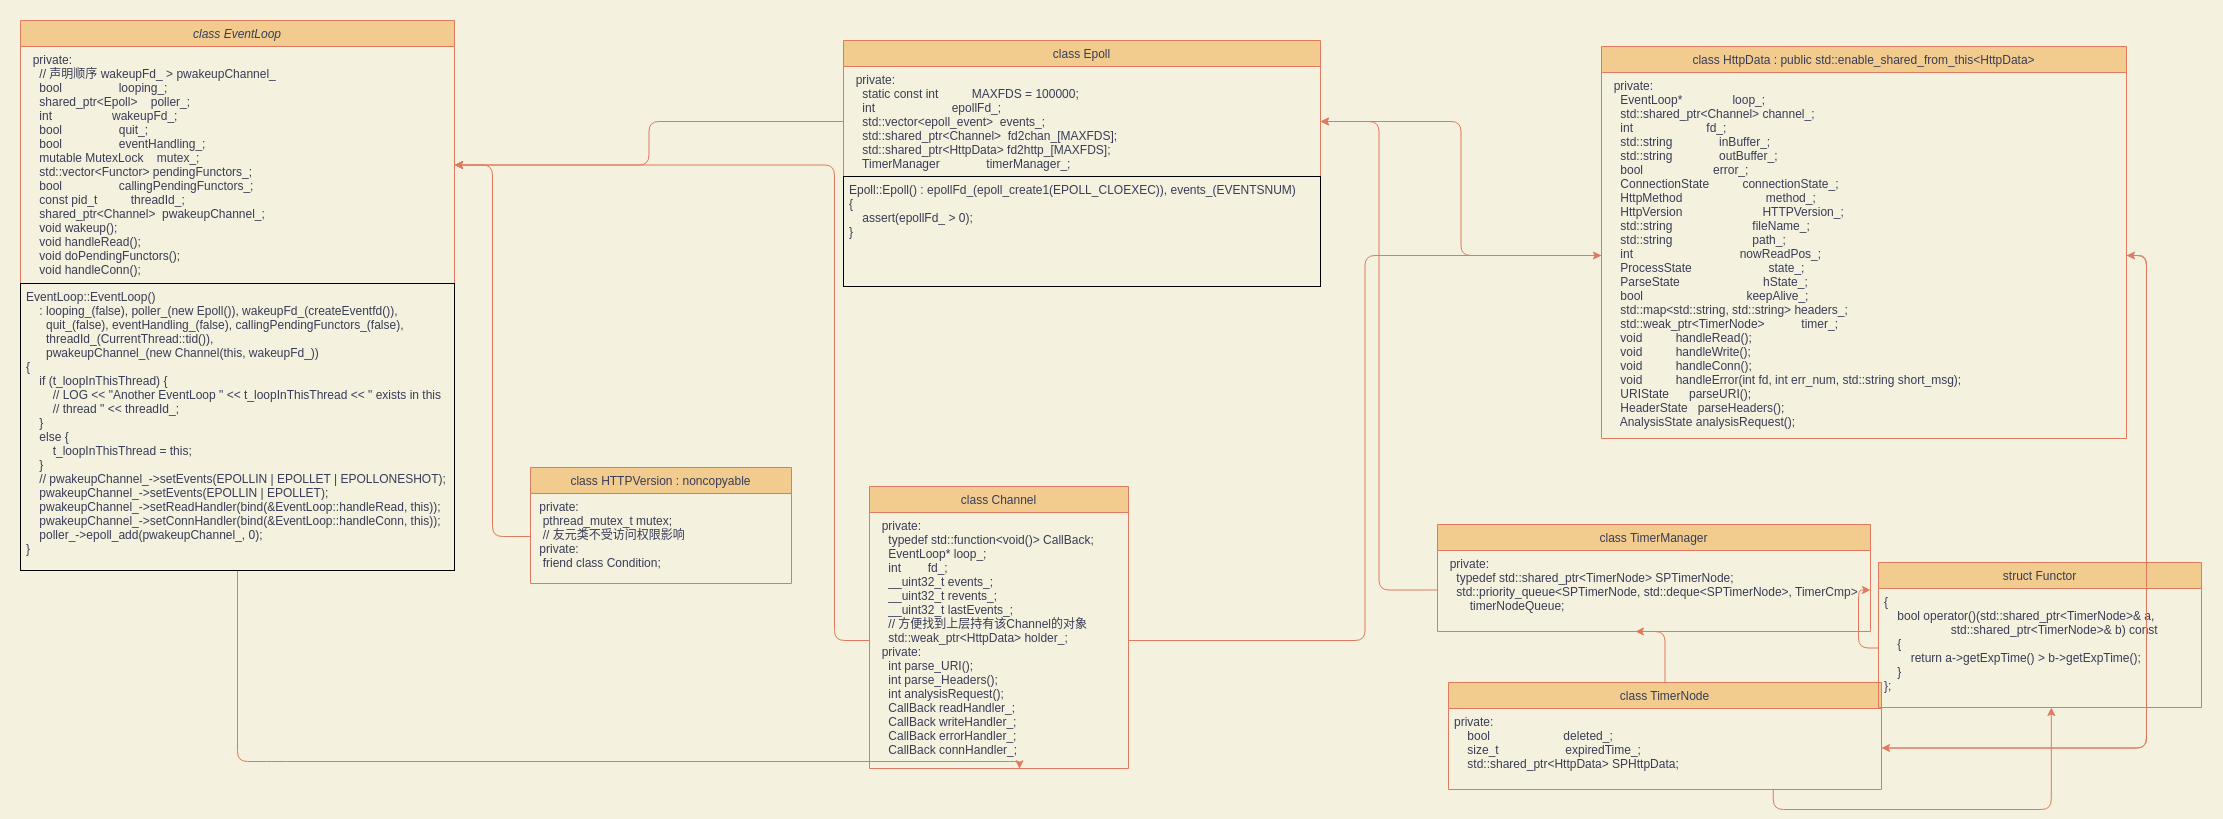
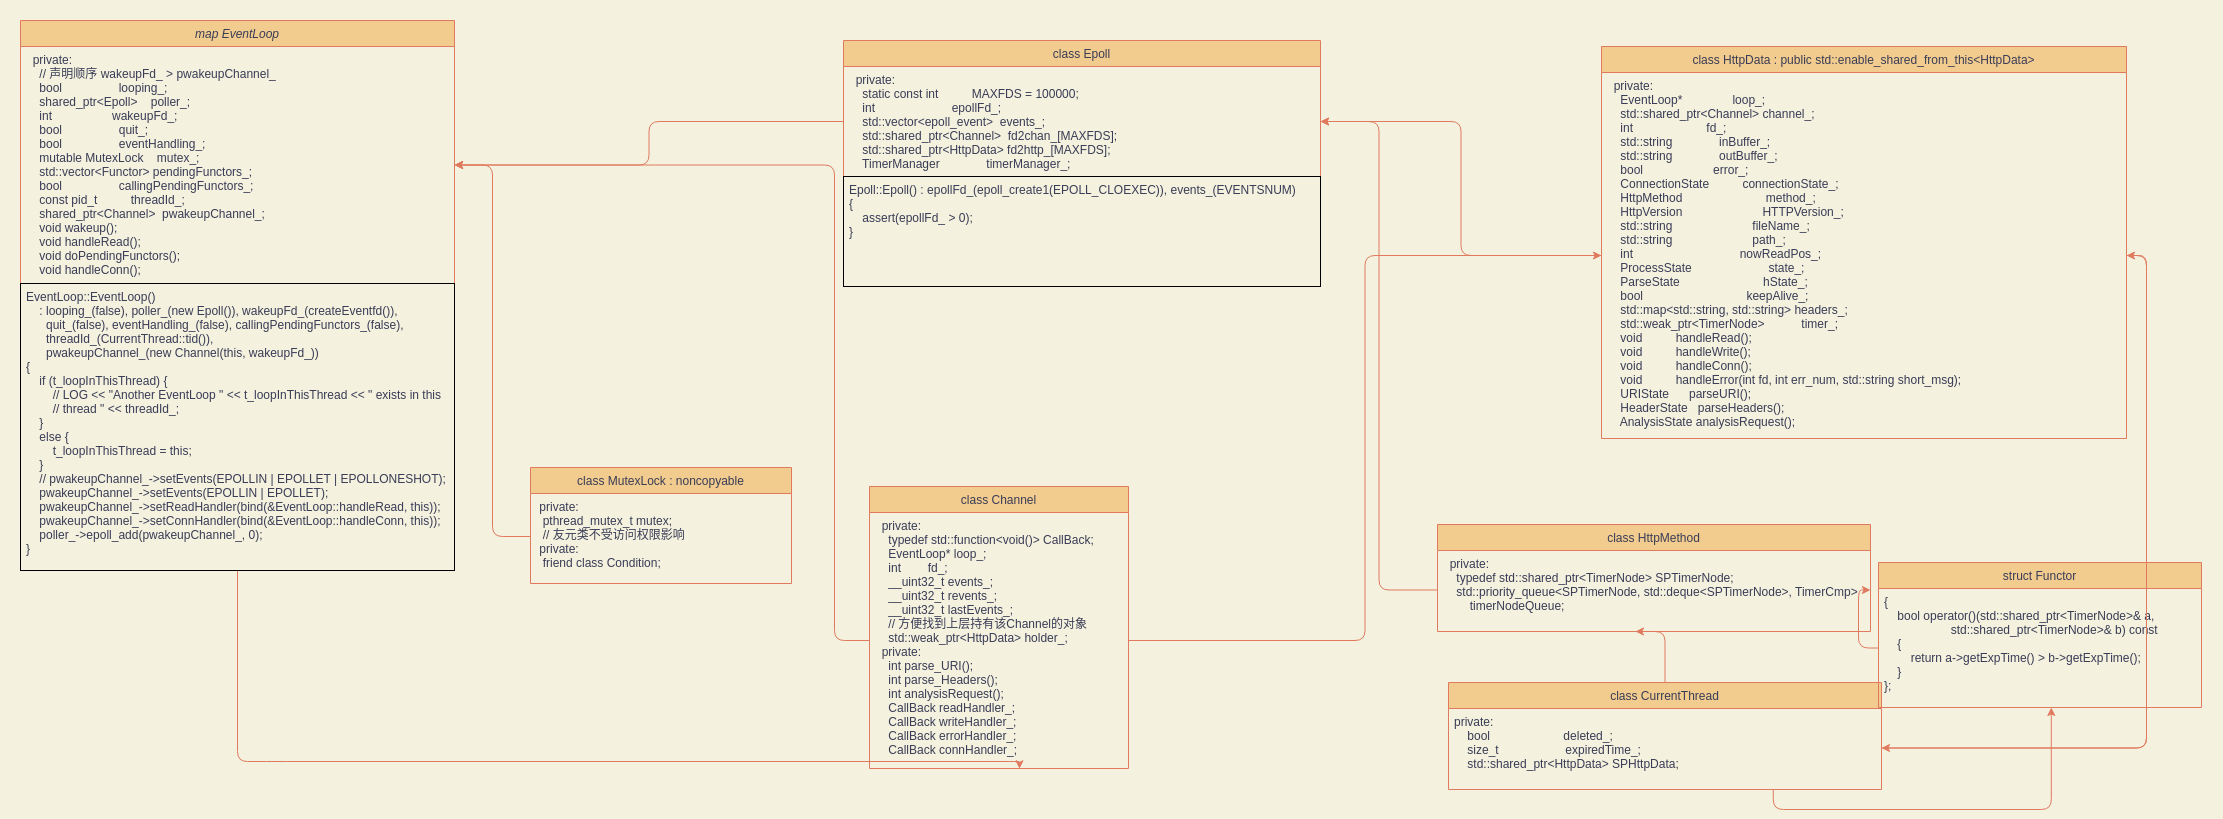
- <mxCell id="3" value="class EventLoop" style="swimlane;fontStyle=2;align=center;verticalAlign=top;childLayout=stackLayout;horizontal=1;startSize=26;horizontalStack=0;resizeParent=1;resizeLast=0;collapsible=1;marginBottom=0;rounded=0;shadow=0;strokeWidth=1;fillColor=#F2CC8F;strokeColor=#E07A5F;fontColor=#393C56;" parent="1" vertex="1"><mxGeometry x="20" width="434" height="550" as="geometry" y="20"><mxRectangle x="230" y="140" width="160" height="26" as="alternateBounds" /></mxGeometry></mxCell>
+ <mxCell id="3" value="map EventLoop" style="swimlane;fontStyle=2;align=center;verticalAlign=top;childLayout=stackLayout;horizontal=1;startSize=26;horizontalStack=0;resizeParent=1;resizeLast=0;collapsible=1;marginBottom=0;rounded=0;shadow=0;strokeWidth=1;fillColor=#F2CC8F;strokeColor=#E07A5F;fontColor=#393C56;" parent="1" vertex="1"><mxGeometry x="20" width="434" height="550" as="geometry" y="20"><mxRectangle x="230" y="140" width="160" height="26" as="alternateBounds" /></mxGeometry></mxCell>
- <mxCell id="13" value="class HTTPVersion : noncopyable" style="swimlane;fontStyle=0;align=center;verticalAlign=top;childLayout=stackLayout;horizontal=1;startSize=26;horizontalStack=0;resizeParent=1;resizeLast=0;collapsible=1;marginBottom=0;rounded=0;shadow=0;strokeWidth=1;fillColor=#F2CC8F;strokeColor=#E07A5F;fontColor=#393C56;" parent="1" vertex="1"><mxGeometry x="530" y="467" width="261" height="116" as="geometry"><mxRectangle x="550" y="140" width="160" height="26" as="alternateBounds" /></mxGeometry></mxCell>
+ <mxCell id="13" value="class MutexLock : noncopyable" style="swimlane;fontStyle=0;align=center;verticalAlign=top;childLayout=stackLayout;horizontal=1;startSize=26;horizontalStack=0;resizeParent=1;resizeLast=0;collapsible=1;marginBottom=0;rounded=0;shadow=0;strokeWidth=1;fillColor=#F2CC8F;strokeColor=#E07A5F;fontColor=#393C56;" parent="1" vertex="1"><mxGeometry x="530" y="467" width="261" height="116" as="geometry"><mxRectangle x="550" y="140" width="160" height="26" as="alternateBounds" /></mxGeometry></mxCell>
- <mxCell id="19" value="class TimerManager" style="swimlane;fontStyle=0;align=center;verticalAlign=top;childLayout=stackLayout;horizontal=1;startSize=26;horizontalStack=0;resizeParent=1;resizeLast=0;collapsible=1;marginBottom=0;rounded=0;shadow=0;strokeWidth=1;fillColor=#F2CC8F;strokeColor=#E07A5F;fontColor=#393C56;" parent="1" vertex="1"><mxGeometry x="1437" y="524" width="433" height="107" as="geometry"><mxRectangle x="550" y="140" width="160" height="26" as="alternateBounds" /></mxGeometry></mxCell>
+ <mxCell id="19" value="class HttpMethod" style="swimlane;fontStyle=0;align=center;verticalAlign=top;childLayout=stackLayout;horizontal=1;startSize=26;horizontalStack=0;resizeParent=1;resizeLast=0;collapsible=1;marginBottom=0;rounded=0;shadow=0;strokeWidth=1;fillColor=#F2CC8F;strokeColor=#E07A5F;fontColor=#393C56;" parent="1" vertex="1"><mxGeometry x="1437" y="524" width="433" height="107" as="geometry"><mxRectangle x="550" y="140" width="160" height="26" as="alternateBounds" /></mxGeometry></mxCell>
- <mxCell id="24" value="class TimerNode" style="swimlane;fontStyle=0;align=center;verticalAlign=top;childLayout=stackLayout;horizontal=1;startSize=26;horizontalStack=0;resizeParent=1;resizeLast=0;collapsible=1;marginBottom=0;rounded=0;shadow=0;strokeWidth=1;fillColor=#F2CC8F;strokeColor=#E07A5F;fontColor=#393C56;" parent="1" vertex="1"><mxGeometry x="1448" y="682" width="433" height="107" as="geometry"><mxRectangle x="550" y="140" width="160" height="26" as="alternateBounds" /></mxGeometry></mxCell>
+ <mxCell id="24" value="class CurrentThread" style="swimlane;fontStyle=0;align=center;verticalAlign=top;childLayout=stackLayout;horizontal=1;startSize=26;horizontalStack=0;resizeParent=1;resizeLast=0;collapsible=1;marginBottom=0;rounded=0;shadow=0;strokeWidth=1;fillColor=#F2CC8F;strokeColor=#E07A5F;fontColor=#393C56;" parent="1" vertex="1"><mxGeometry x="1448" y="682" width="433" height="107" as="geometry"><mxRectangle x="550" y="140" width="160" height="26" as="alternateBounds" /></mxGeometry></mxCell>
